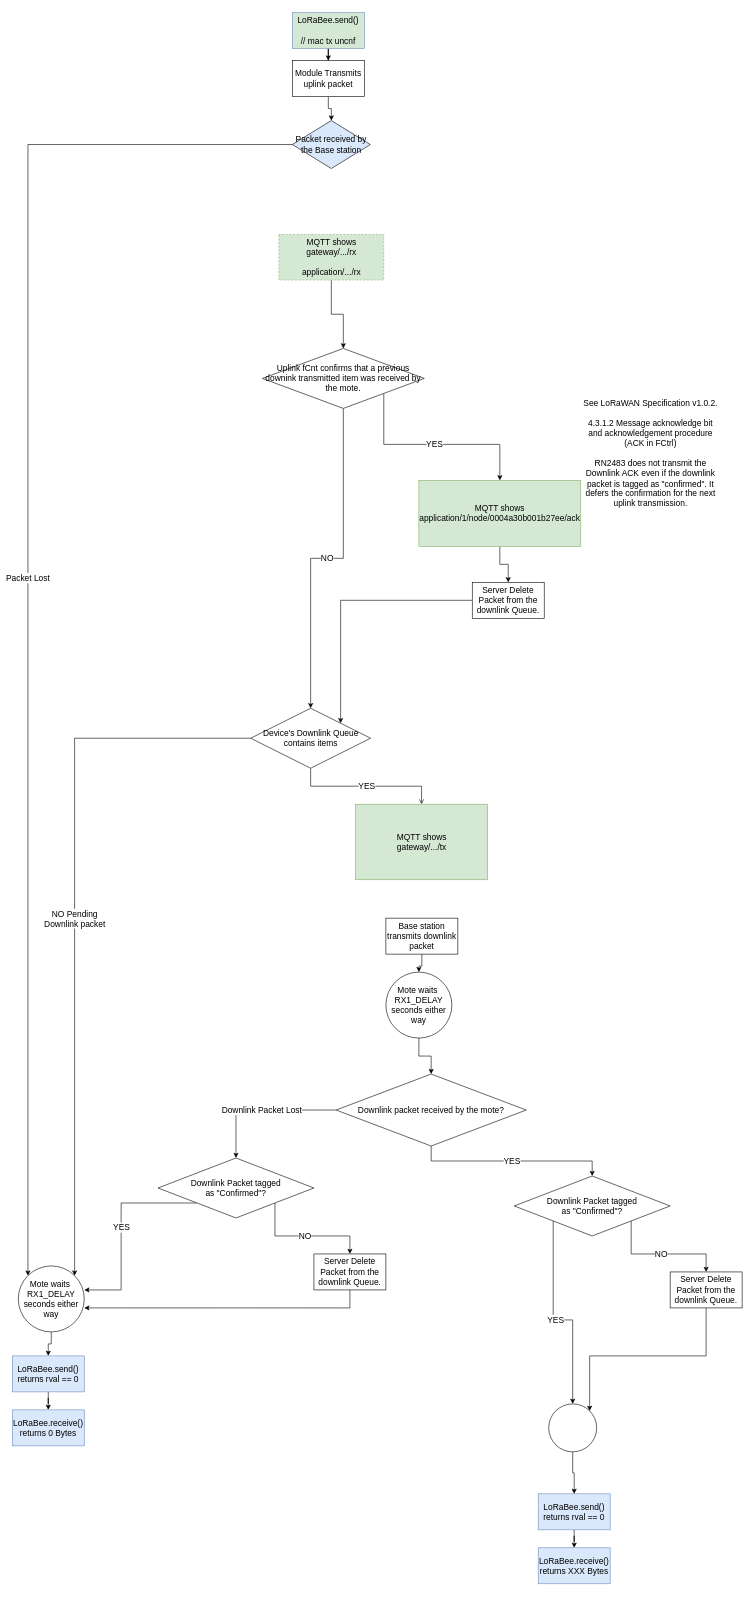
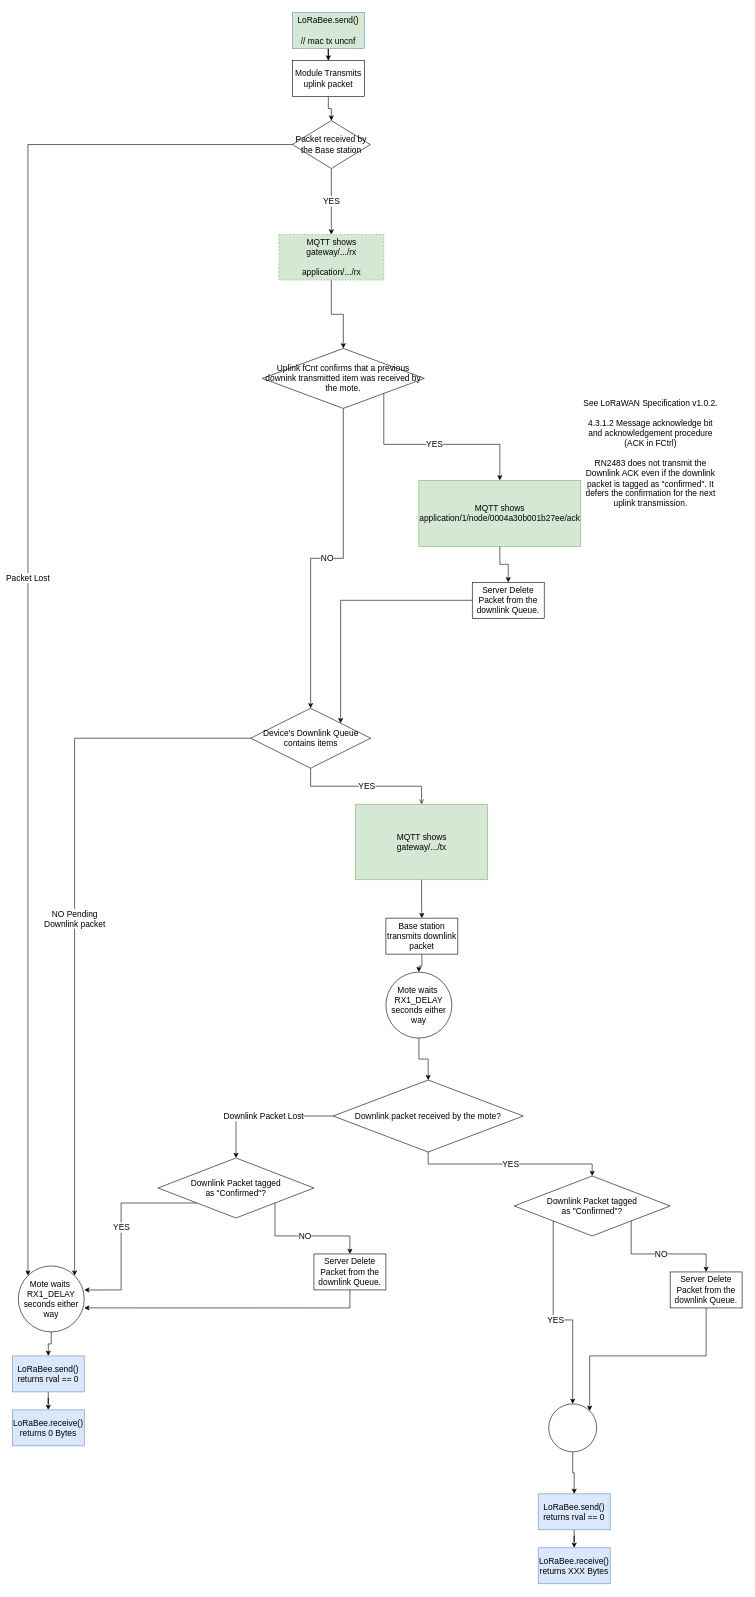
- <mxCell id="6" value="Packet received by the Base station" style="rhombus;whiteSpace=wrap;html=1;fontSize=14;align=center;fillColor=#dae8fc;" parent="1" vertex="1"><mxGeometry x="487" y="200" width="130" height="80" as="geometry" /></mxCell>
+ <mxCell id="6" value="Packet received by the Base station" style="rhombus;whiteSpace=wrap;html=1;fontSize=14;align=center;" parent="1" vertex="1"><mxGeometry x="487" y="200" width="130" height="80" as="geometry" /></mxCell>
+ <mxCell id="4" value="YES" style="edgeStyle=orthogonalEdgeStyle;rounded=0;html=1;jettySize=auto;orthogonalLoop=1;fontSize=14;" parent="1" source="6" target="8" edge="1"><mxGeometry relative="1" as="geometry" /></mxCell>
+ <mxCell id="14" style="edgeStyle=orthogonalEdgeStyle;rounded=0;html=1;jettySize=auto;orthogonalLoop=1;fontSize=14;" parent="1" source="15" target="22" edge="1"><mxGeometry relative="1" as="geometry" /></mxCell>
- <mxCell id="25" value="Downlink packet received by the mote?" style="rhombus;whiteSpace=wrap;html=1;fontSize=14;align=center;" parent="1" vertex="1"><mxGeometry x="560" y="1790" width="317" height="120" as="geometry" /></mxCell>
+ <mxCell id="25" value="Downlink packet received by the mote?" style="rhombus;whiteSpace=wrap;html=1;fontSize=14;align=center;" parent="1" vertex="1"><mxGeometry x="555" y="1800" width="317" height="120" as="geometry" /></mxCell>
